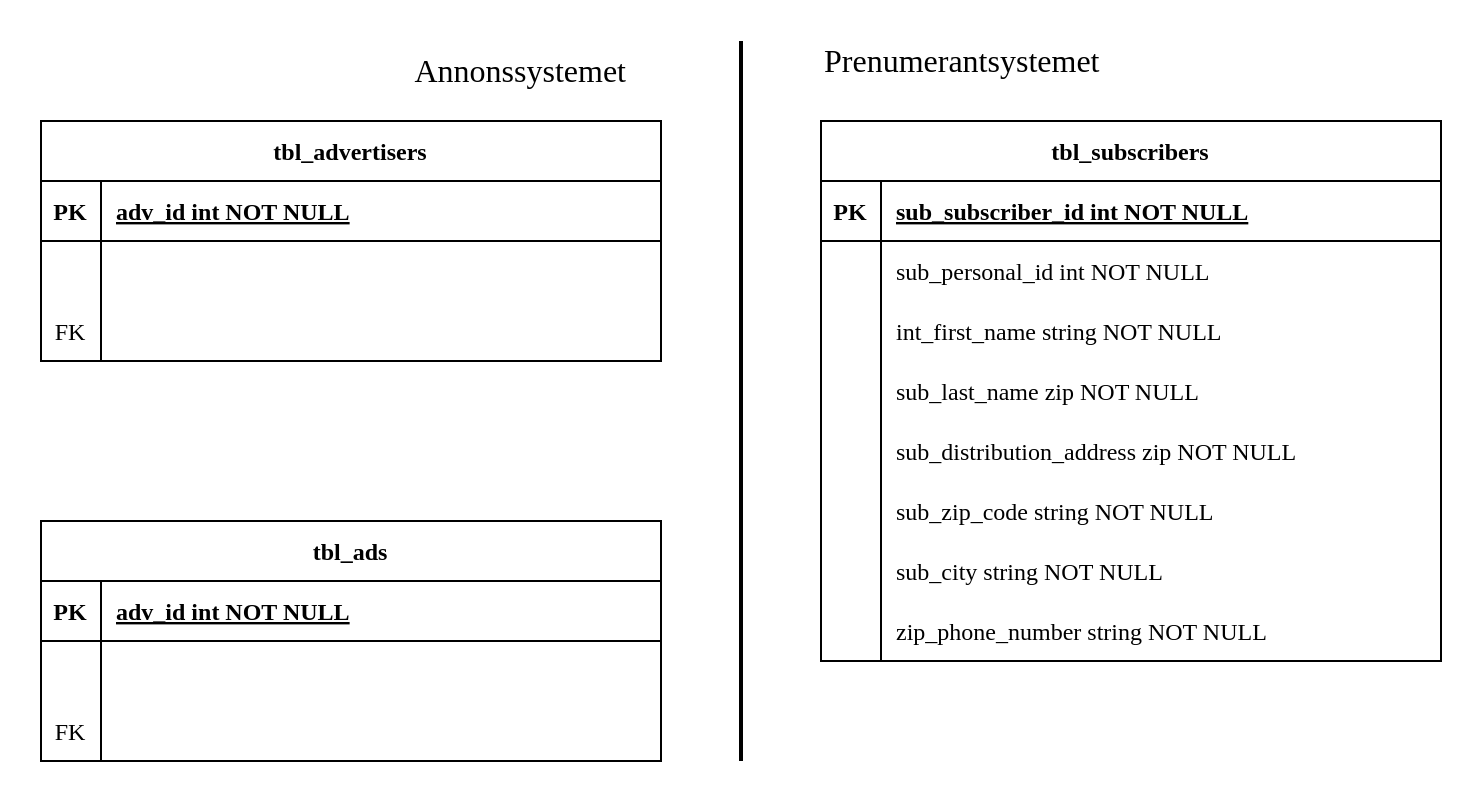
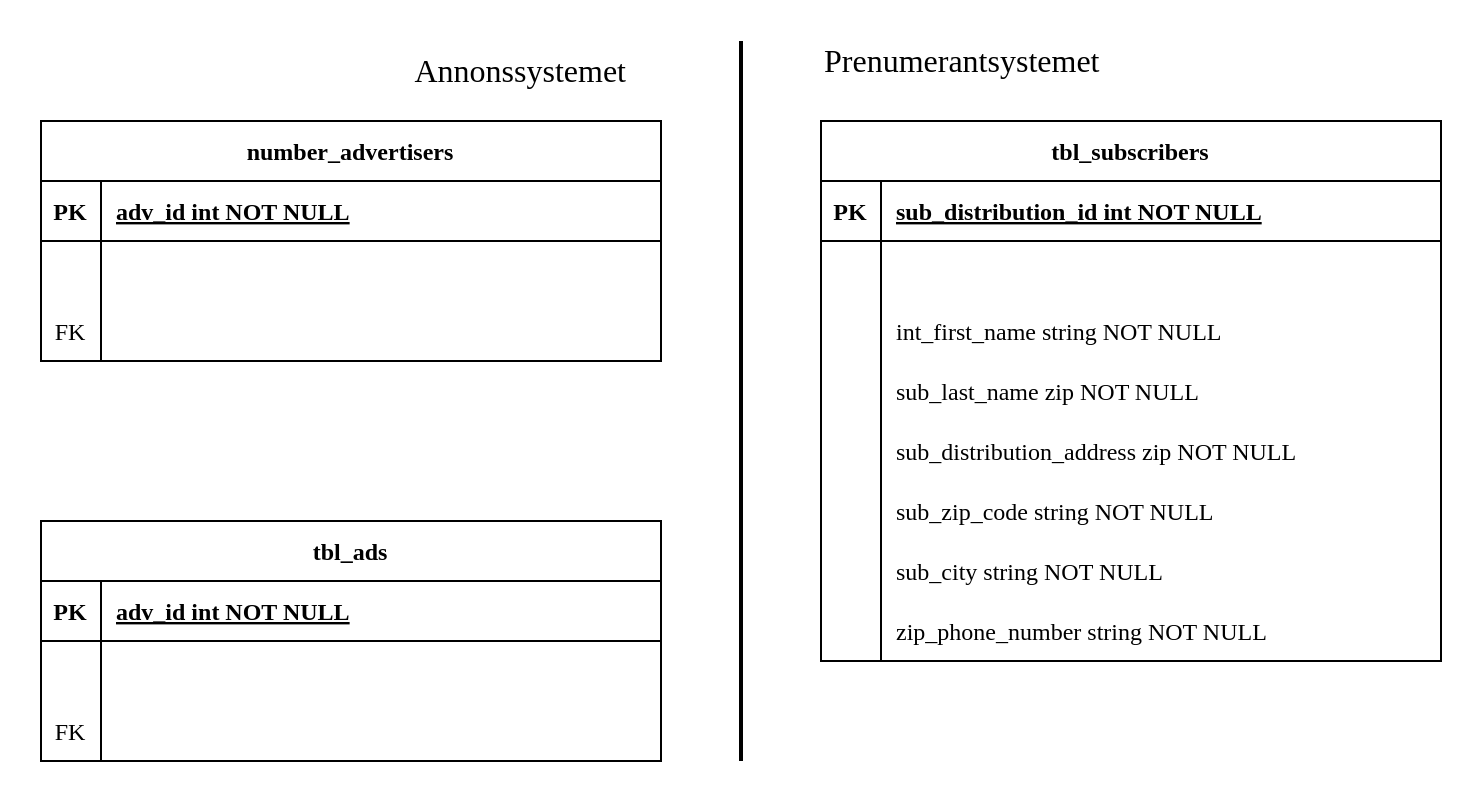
- <mxCell id="30" value="tbl_advertisers" style="shape=table;startSize=30;container=1;collapsible=1;childLayout=tableLayout;fixedRows=1;rowLines=0;fontStyle=1;align=center;resizeLast=1;fontFamily=Garamond;" vertex="1" parent="1"><mxGeometry x="20" y="60" width="310" height="120" as="geometry" /></mxCell>
+ <mxCell id="30" value="number_advertisers" style="shape=table;startSize=30;container=1;collapsible=1;childLayout=tableLayout;fixedRows=1;rowLines=0;fontStyle=1;align=center;resizeLast=1;fontFamily=Garamond;" vertex="1" parent="1"><mxGeometry x="20" y="60" width="310" height="120" as="geometry" /></mxCell>
- <mxCell id="5" value="sub_subscriber_id int NOT NULL " style="shape=partialRectangle;overflow=hidden;connectable=0;fillColor=none;top=0;left=0;bottom=0;right=0;align=left;spacingLeft=6;fontStyle=5;fontFamily=Garamond;" parent="3" vertex="1"><mxGeometry x="30" width="280" height="30" as="geometry" /></mxCell>
+ <mxCell id="5" value="sub_distribution_id int NOT NULL " style="shape=partialRectangle;overflow=hidden;connectable=0;fillColor=none;top=0;left=0;bottom=0;right=0;align=left;spacingLeft=6;fontStyle=5;fontFamily=Garamond;" parent="3" vertex="1"><mxGeometry x="30" width="280" height="30" as="geometry" /></mxCell>
- <mxCell id="8" value="sub_personal_id int NOT NULL" style="shape=partialRectangle;overflow=hidden;connectable=0;fillColor=none;top=0;left=0;bottom=0;right=0;align=left;spacingLeft=6;fontFamily=Garamond;" parent="6" vertex="1"><mxGeometry x="30" width="280" height="30" as="geometry" /></mxCell>
